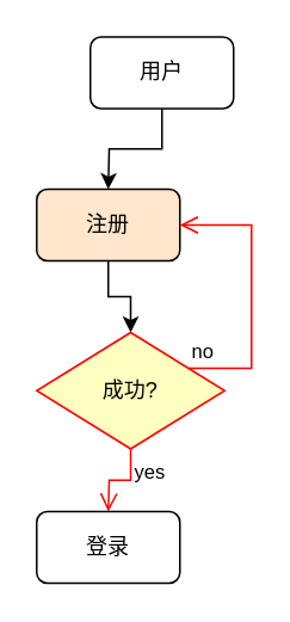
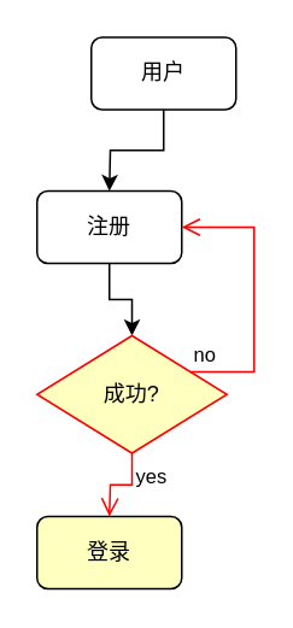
- <mxCell id="5" value="注册" style="rounded=1;whiteSpace=wrap;html=1;fillColor=#ffe6cc;" vertex="1" parent="1"><mxGeometry x="20" y="105" width="80" height="40" as="geometry" /></mxCell>
+ <mxCell id="5" value="注册" style="rounded=1;whiteSpace=wrap;html=1;" vertex="1" parent="1"><mxGeometry x="20" y="105" width="80" height="40" as="geometry" /></mxCell>
- <mxCell id="9" value="登录" style="rounded=1;whiteSpace=wrap;html=1;" vertex="1" parent="1"><mxGeometry x="20" y="285" width="80" height="40" as="geometry" /></mxCell>
+ <mxCell id="9" value="登录" style="rounded=1;whiteSpace=wrap;html=1;fillColor=#ffffc0;" vertex="1" parent="1"><mxGeometry x="20" y="285" width="80" height="40" as="geometry" /></mxCell>
